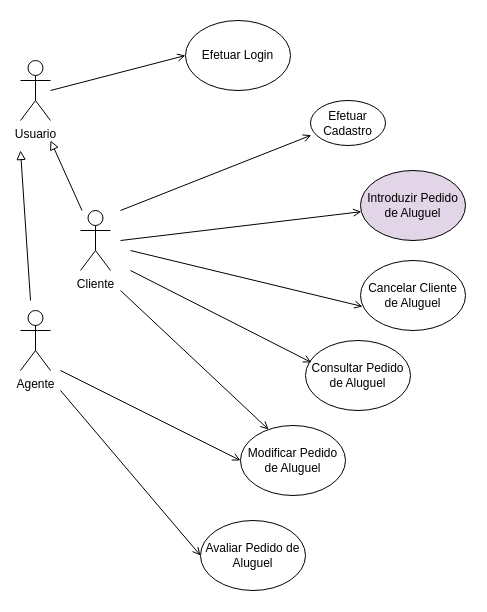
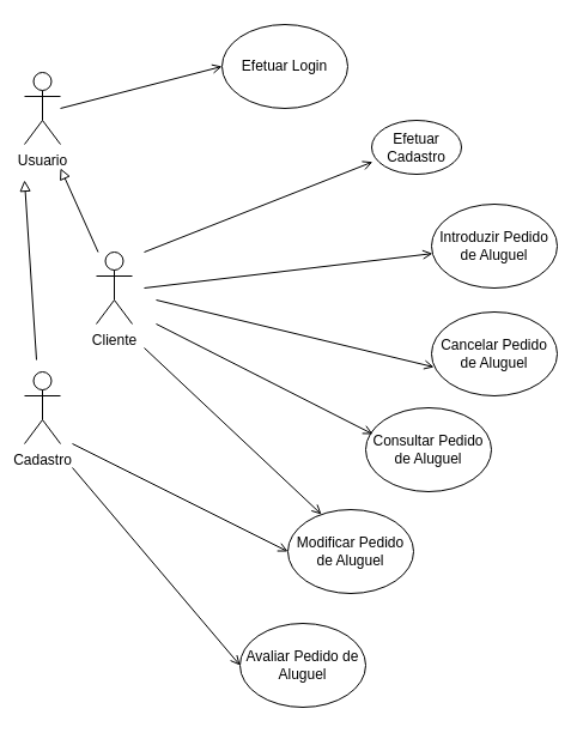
- <mxCell id="5" value="Introduzir Pedido de Aluguel  " style="ellipse;whiteSpace=wrap;html=1;fillColor=#e1d5e7;" parent="1" vertex="1"><mxGeometry x="360" y="170" width="105" height="70" as="geometry" /></mxCell>
+ <mxCell id="5" value="Introduzir Pedido de Aluguel  " style="ellipse;whiteSpace=wrap;html=1;" parent="1" vertex="1"><mxGeometry x="360" y="170" width="105" height="70" as="geometry" /></mxCell>
- <mxCell id="6" value="Cancelar Cliente de Aluguel" style="ellipse;whiteSpace=wrap;html=1;" parent="1" vertex="1"><mxGeometry x="360" y="260" width="105" height="70" as="geometry" /></mxCell>
+ <mxCell id="6" value="Cancelar Pedido de Aluguel" style="ellipse;whiteSpace=wrap;html=1;" parent="1" vertex="1"><mxGeometry x="360" y="260" width="105" height="70" as="geometry" /></mxCell>
- <mxCell id="3" value="Agente" style="shape=umlActor;verticalLabelPosition=bottom;verticalAlign=top;html=1;outlineConnect=0;" parent="1" vertex="1"><mxGeometry x="20" y="310" width="30" height="60" as="geometry" /></mxCell>
+ <mxCell id="3" value="Cadastro" style="shape=umlActor;verticalLabelPosition=bottom;verticalAlign=top;html=1;outlineConnect=0;" parent="1" vertex="1"><mxGeometry x="20" y="310" width="30" height="60" as="geometry" /></mxCell>
